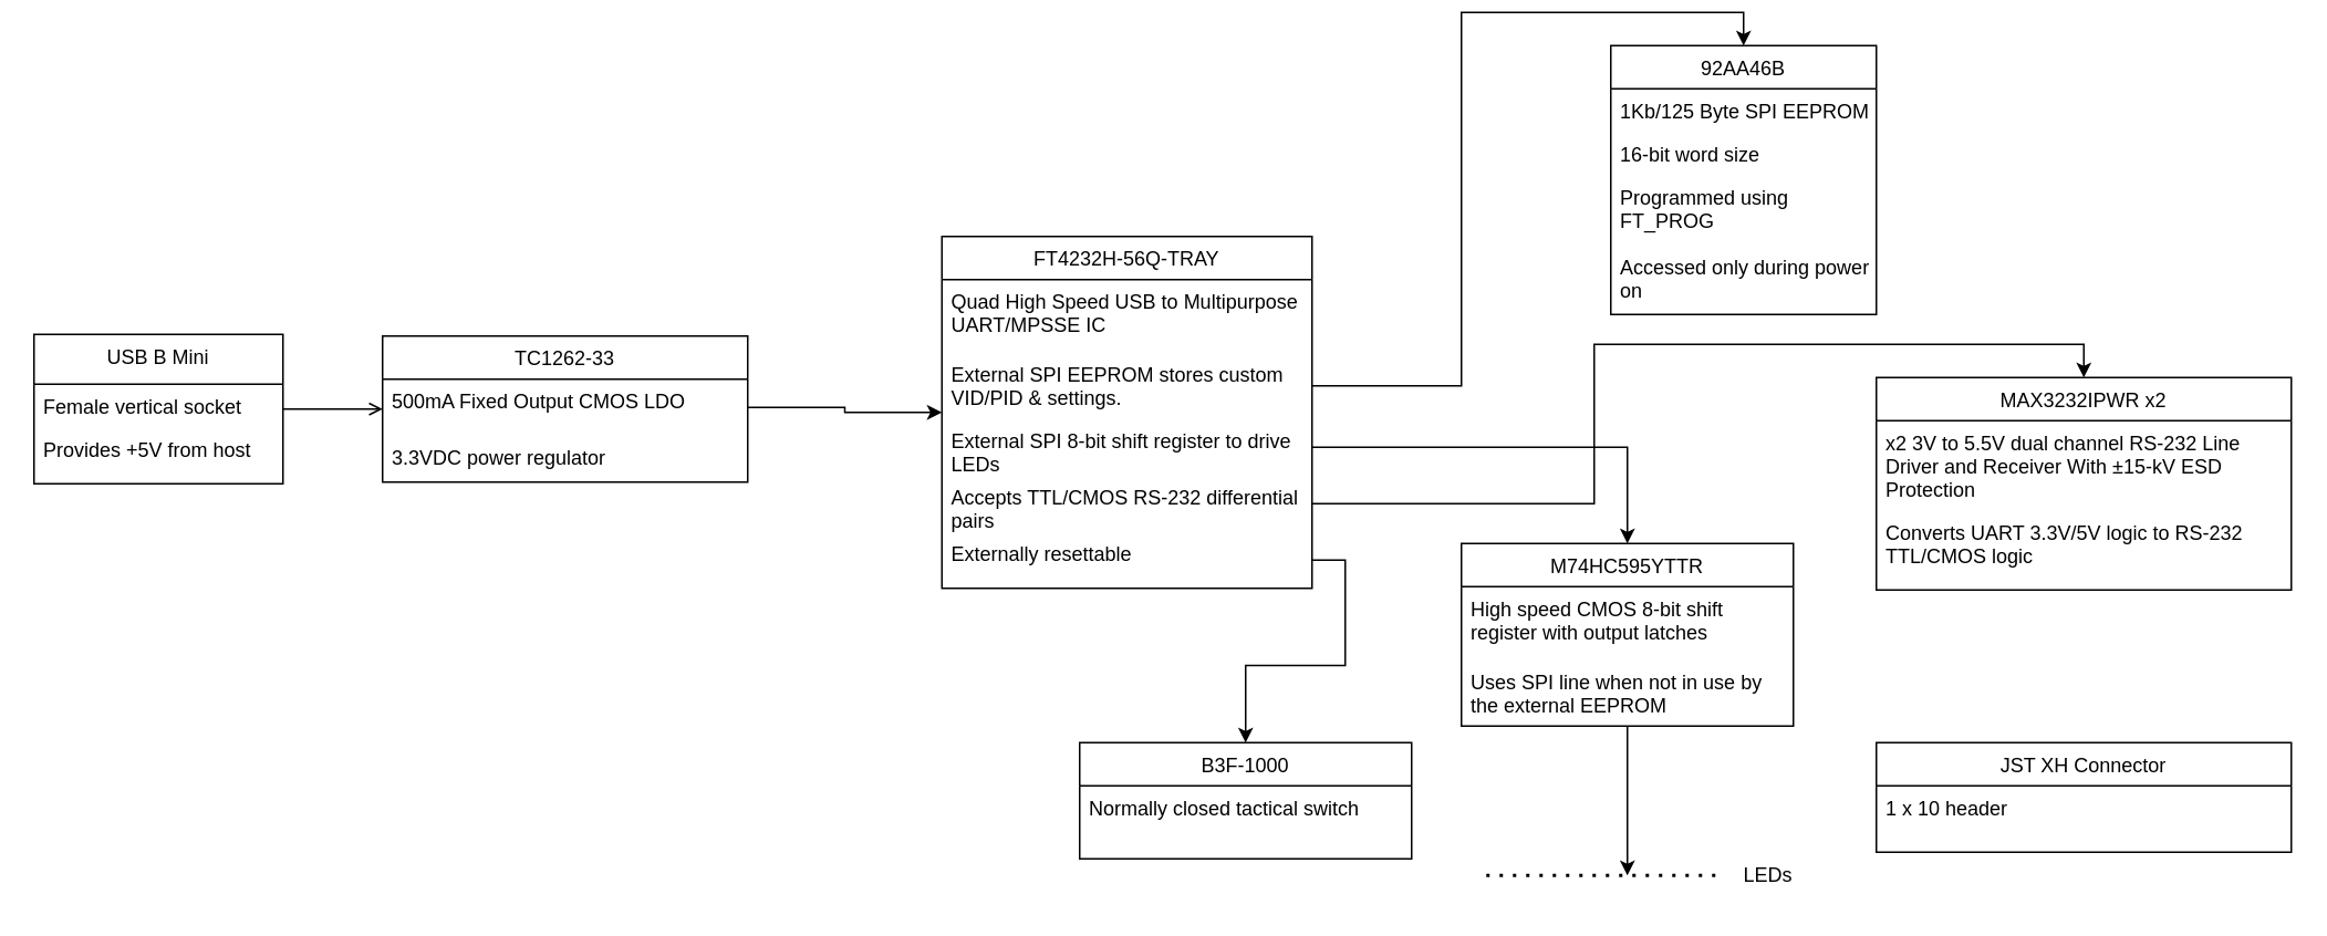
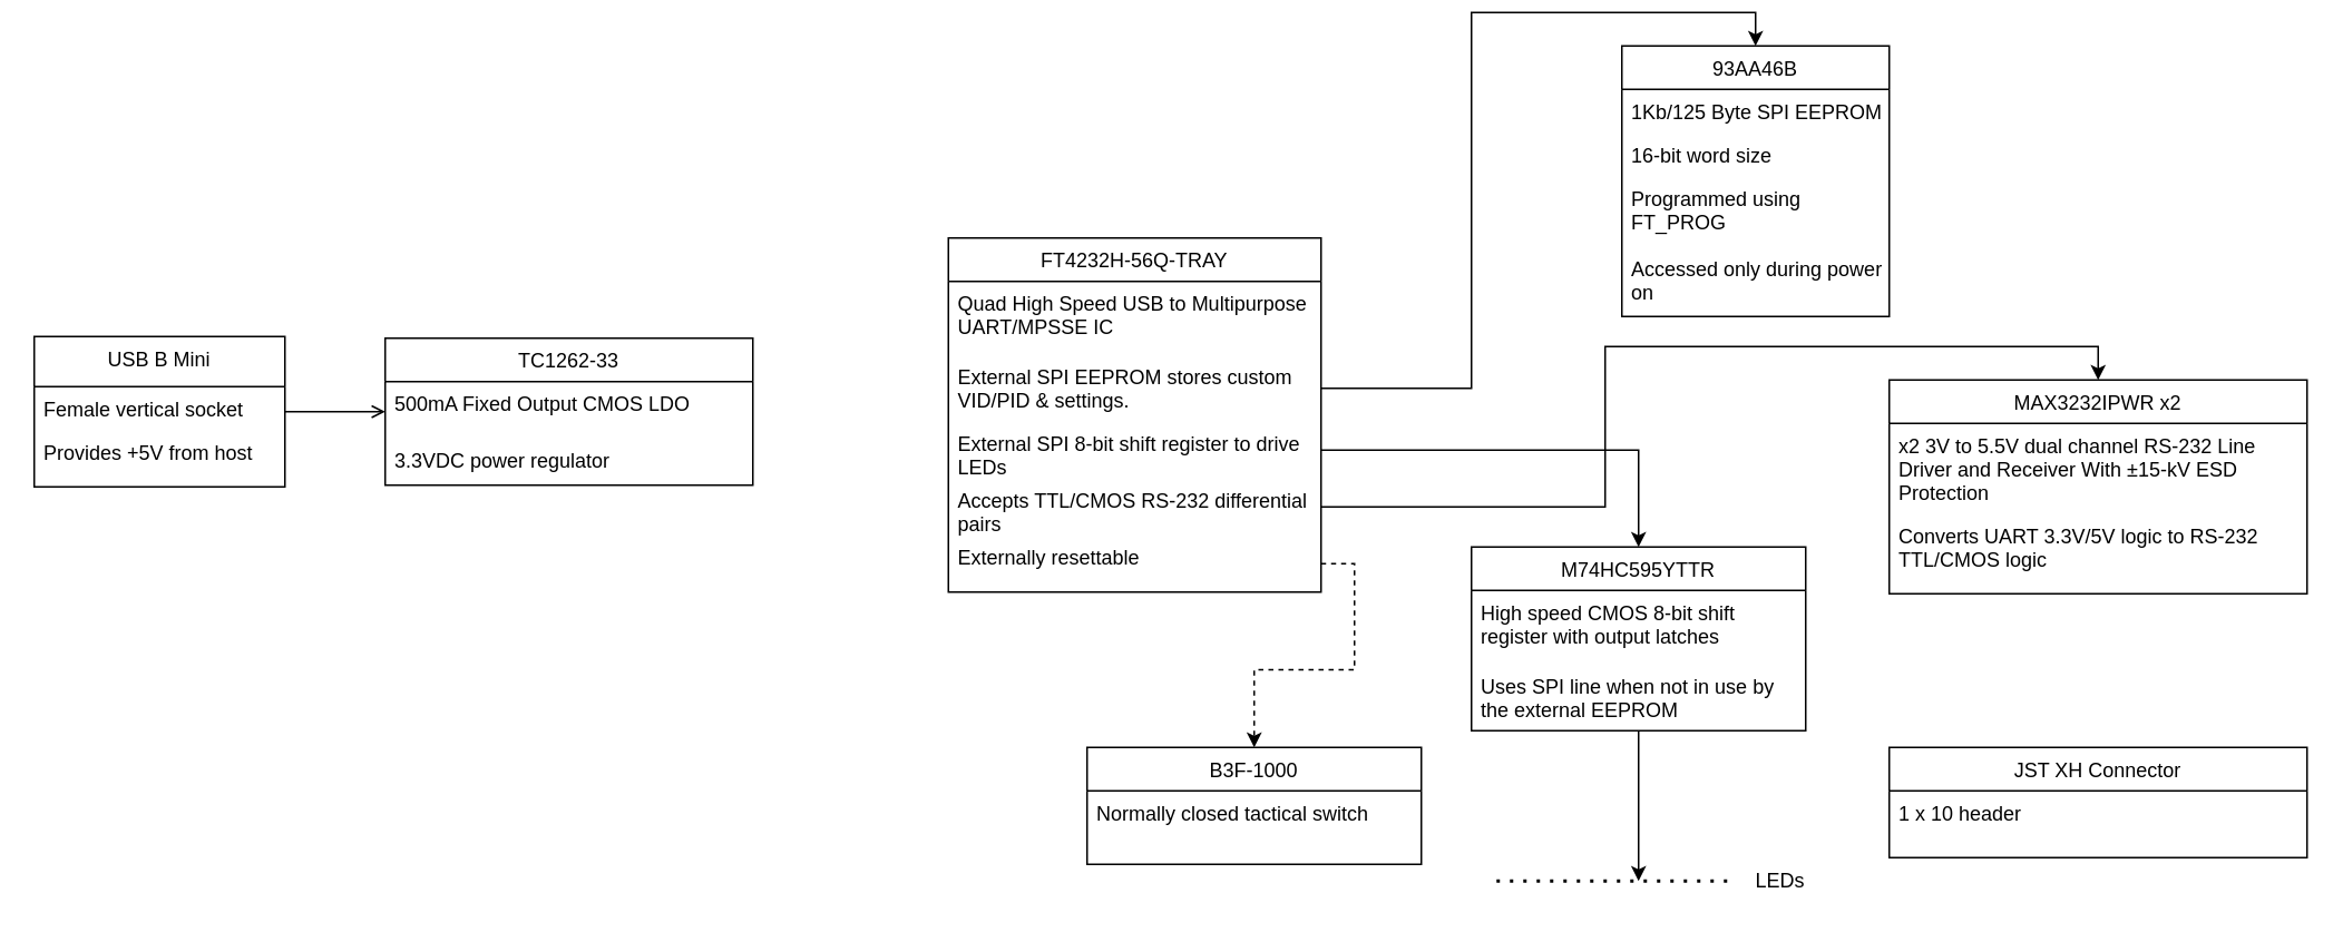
- <mxCell id="16" value="92AA46B" style="swimlane;fontStyle=0;align=center;verticalAlign=top;childLayout=stackLayout;horizontal=1;startSize=26;horizontalStack=0;resizeParent=1;resizeLast=0;collapsible=1;marginBottom=0;rounded=0;shadow=0;strokeWidth=1;fillColor=none;" vertex="1" parent="1"><mxGeometry x="970" y="20" width="160" height="162" as="geometry"><mxRectangle x="340" y="380" width="170" height="26" as="alternateBounds" /></mxGeometry></mxCell>
+ <mxCell id="16" value="93AA46B" style="swimlane;fontStyle=0;align=center;verticalAlign=top;childLayout=stackLayout;horizontal=1;startSize=26;horizontalStack=0;resizeParent=1;resizeLast=0;collapsible=1;marginBottom=0;rounded=0;shadow=0;strokeWidth=1;fillColor=none;" vertex="1" parent="1"><mxGeometry x="970" y="20" width="160" height="162" as="geometry"><mxRectangle x="340" y="380" width="170" height="26" as="alternateBounds" /></mxGeometry></mxCell>
- <mxCell id="15" style="edgeStyle=orthogonalEdgeStyle;rounded=0;orthogonalLoop=1;jettySize=auto;html=1;entryX=0;entryY=0.5;entryDx=0;entryDy=0;" edge="1" parent="1" source="6" target="9"><mxGeometry relative="1" as="geometry" /></mxCell>
- <mxCell id="37" style="edgeStyle=orthogonalEdgeStyle;rounded=0;orthogonalLoop=1;jettySize=auto;html=1;entryX=0.5;entryY=0;entryDx=0;entryDy=0;" edge="1" parent="1" source="14" target="35"><mxGeometry relative="1" as="geometry" /></mxCell>
+ <mxCell id="37" style="edgeStyle=orthogonalEdgeStyle;rounded=0;orthogonalLoop=1;jettySize=auto;html=1;entryX=0.5;entryY=0;entryDx=0;entryDy=0;dashed=1;" edge="1" parent="1" source="14" target="35"><mxGeometry relative="1" as="geometry" /></mxCell>
